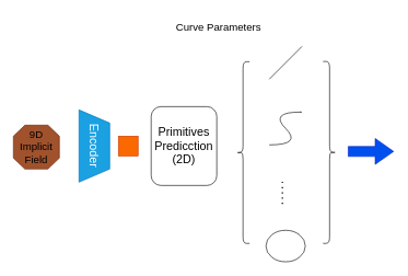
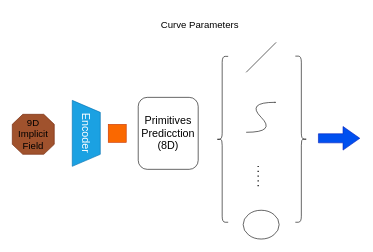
- <mxCell id="7" value="&lt;span style=&quot;font-size: 18px;&quot;&gt;Primitives&lt;br&gt;Predicction&lt;br&gt;(2D)&lt;br&gt;&lt;/span&gt;" style="rounded=1;whiteSpace=wrap;html=1;" vertex="1" parent="1"><mxGeometry x="230" y="161.76" width="100" height="120" as="geometry" /></mxCell>
+ <mxCell id="7" value="&lt;span style=&quot;font-size: 18px;&quot;&gt;Primitives&lt;br&gt;Predicction&lt;br&gt;(8D)&lt;br&gt;&lt;/span&gt;" style="rounded=1;whiteSpace=wrap;html=1;" vertex="1" parent="1"><mxGeometry x="230" y="161.76" width="100" height="120" as="geometry" /></mxCell>
